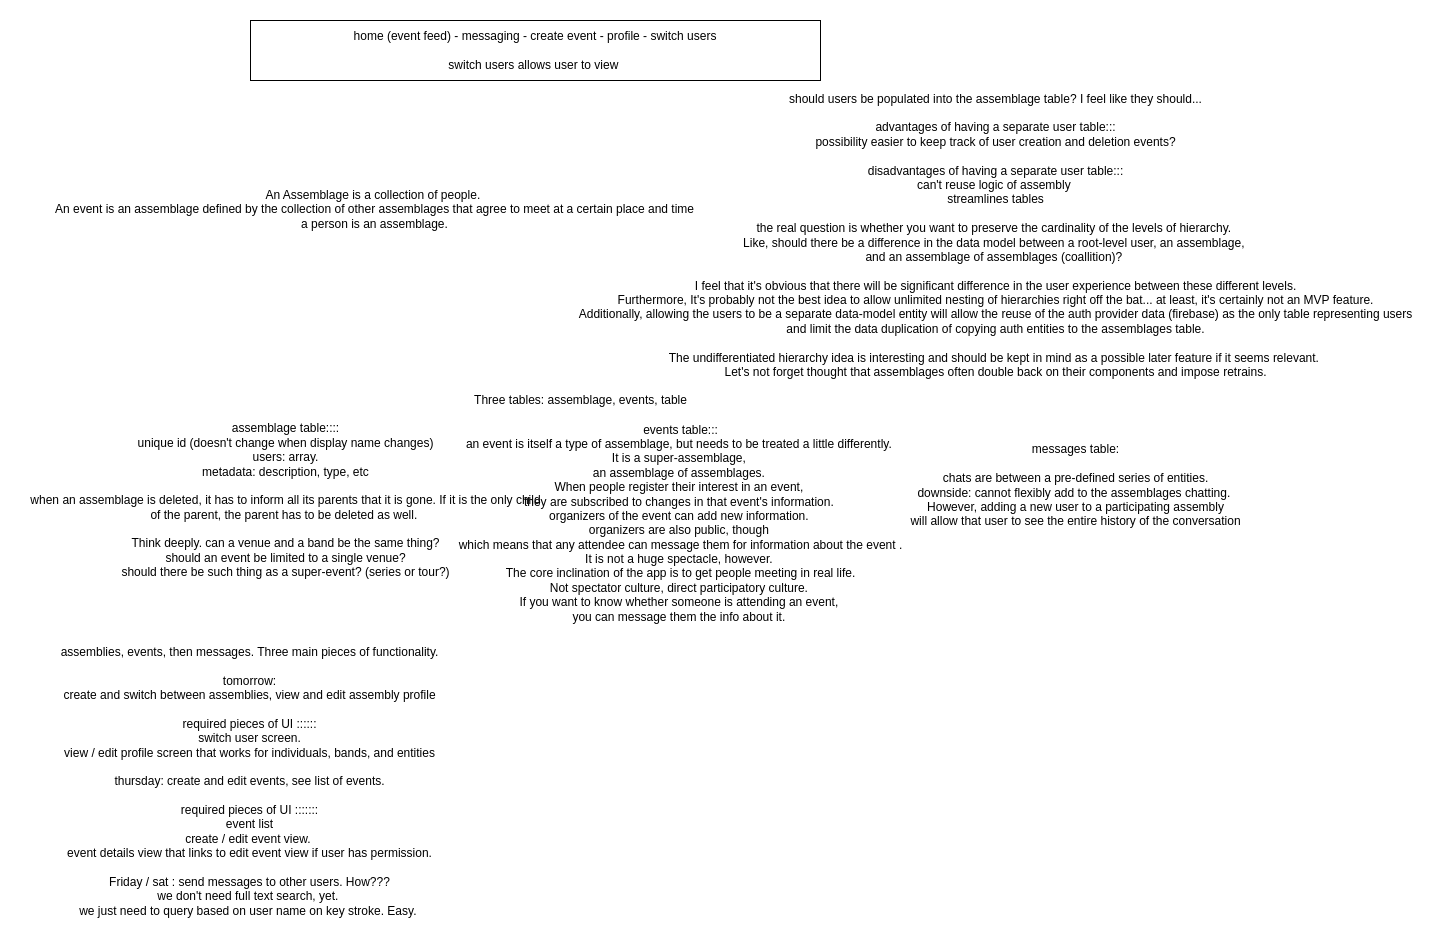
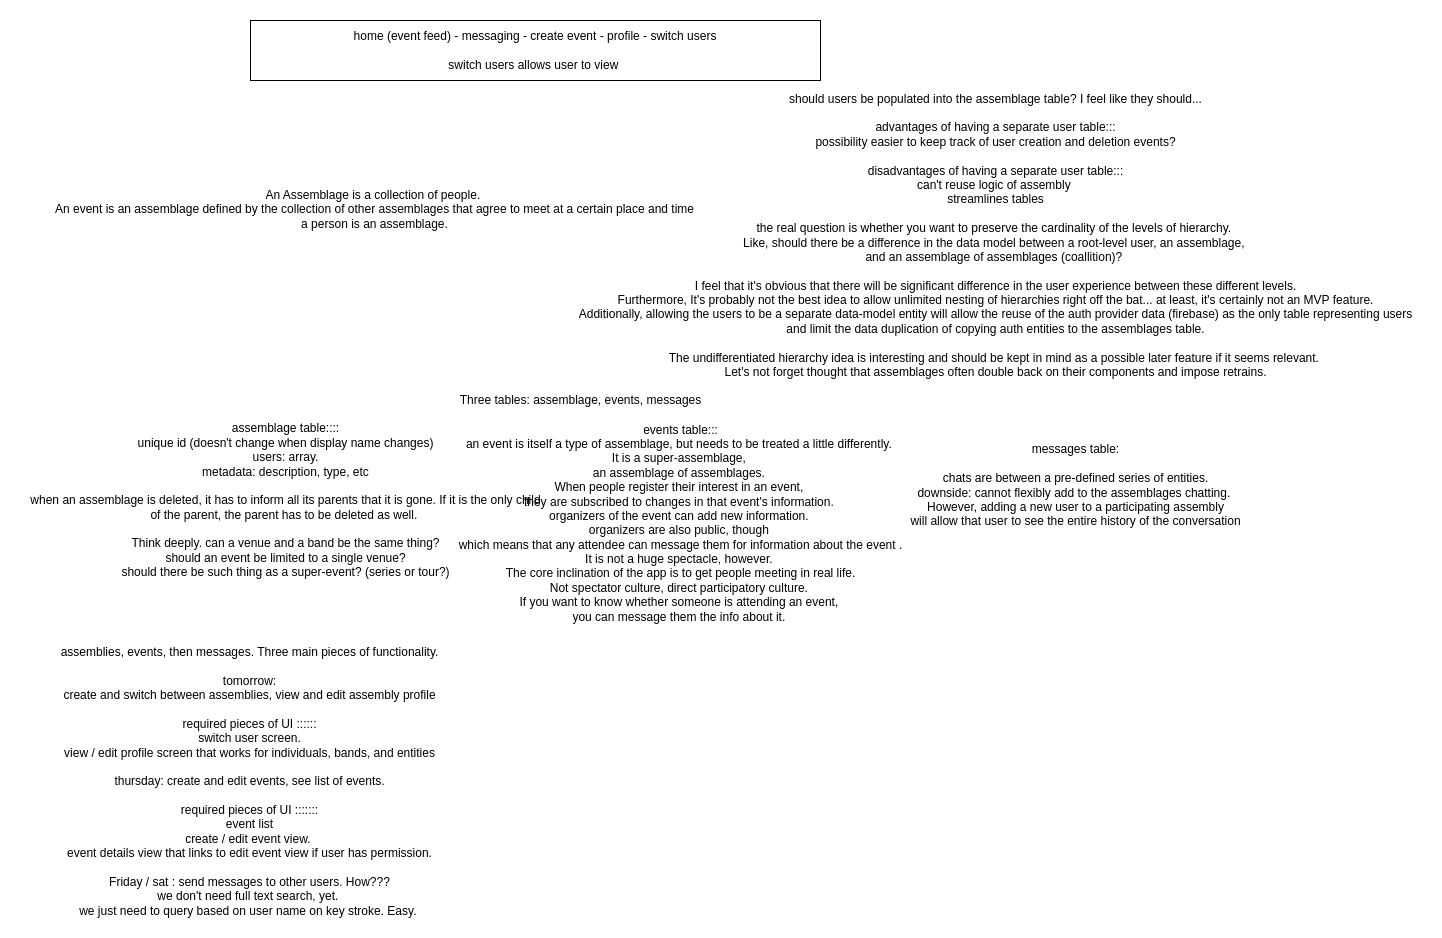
- <mxCell id="7" value="Three tables: assemblage, events, table" style="text;html=1;align=center;verticalAlign=middle;resizable=0;points=[];autosize=1;" parent="1" vertex="1"><mxGeometry x="450" y="390" width="260" height="20" as="geometry" /></mxCell>
+ <mxCell id="7" value="Three tables: assemblage, events, messages" style="text;html=1;align=center;verticalAlign=middle;resizable=0;points=[];autosize=1;" parent="1" vertex="1"><mxGeometry x="450" y="390" width="260" height="20" as="geometry" /></mxCell>
